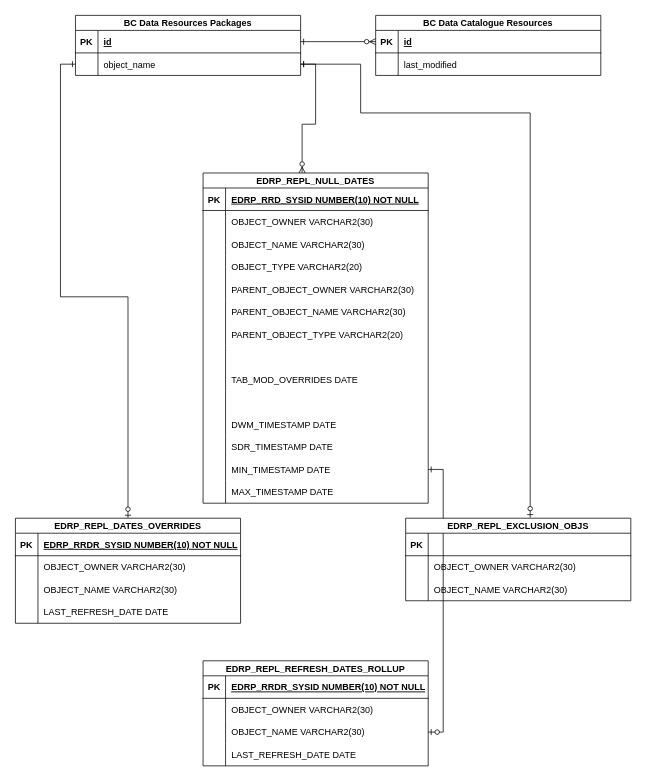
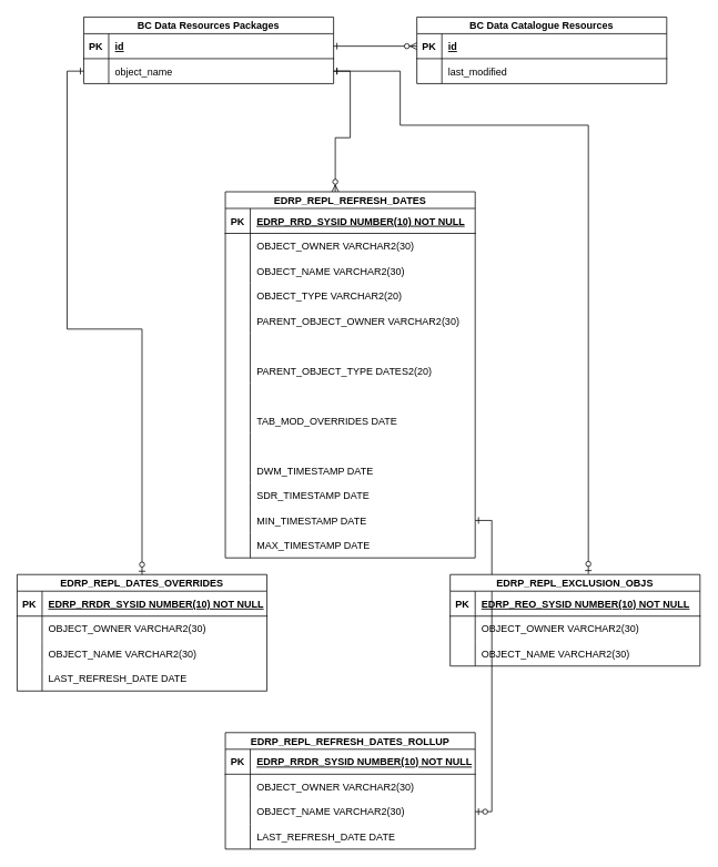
- <mxCell id="3" value="EDRP_REPL_NULL_DATES" style="shape=table;startSize=20;container=1;collapsible=1;childLayout=tableLayout;fixedRows=1;rowLines=0;fontStyle=1;align=center;resizeLast=1;" parent="1" vertex="1"><mxGeometry x="270" y="230" width="300" height="440" as="geometry"><mxRectangle x="120" y="120" width="100" height="30" as="alternateBounds" /></mxGeometry></mxCell>
+ <mxCell id="3" value="EDRP_REPL_REFRESH_DATES" style="shape=table;startSize=20;container=1;collapsible=1;childLayout=tableLayout;fixedRows=1;rowLines=0;fontStyle=1;align=center;resizeLast=1;" parent="1" vertex="1"><mxGeometry x="270" y="230" width="300" height="440" as="geometry"><mxRectangle x="120" y="120" width="100" height="30" as="alternateBounds" /></mxGeometry></mxCell>
- <mxCell id="21" value="PARENT_OBJECT_NAME VARCHAR2(30)" style="shape=partialRectangle;overflow=hidden;connectable=0;fillColor=none;top=0;left=0;bottom=0;right=0;align=left;spacingLeft=6;" vertex="1" parent="19"><mxGeometry x="30" width="270" height="30" as="geometry" /></mxCell>
- <mxCell id="24" value="PARENT_OBJECT_TYPE VARCHAR2(20)" style="shape=partialRectangle;overflow=hidden;connectable=0;fillColor=none;top=0;left=0;bottom=0;right=0;align=left;spacingLeft=6;" vertex="1" parent="22"><mxGeometry x="30" width="270" height="30" as="geometry" /></mxCell>
+ <mxCell id="24" value="PARENT_OBJECT_TYPE DATES2(20)" style="shape=partialRectangle;overflow=hidden;connectable=0;fillColor=none;top=0;left=0;bottom=0;right=0;align=left;spacingLeft=6;" vertex="1" parent="22"><mxGeometry x="30" width="270" height="30" as="geometry" /></mxCell>
+ <mxCell id="63" value="EDRP_REO_SYSID NUMBER(10) NOT NULL" style="shape=partialRectangle;overflow=hidden;connectable=0;fillColor=none;top=0;left=0;bottom=0;right=0;align=left;spacingLeft=6;fontStyle=5;" parent="61" vertex="1"><mxGeometry x="30" width="270" height="30" as="geometry" /></mxCell>
